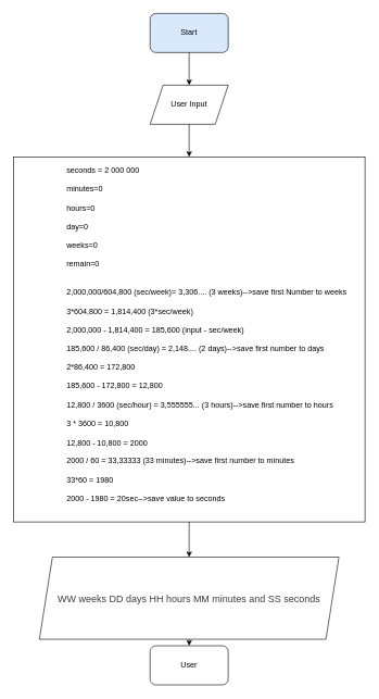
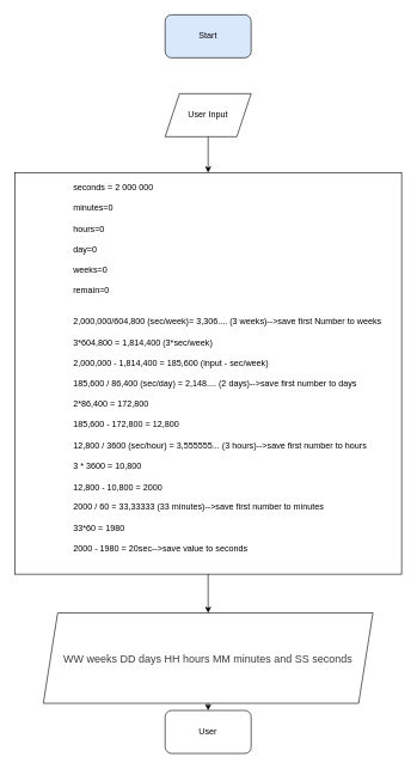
- <mxCell id="3" value="" style="endArrow=classic;html=1;exitX=0.5;exitY=1;exitDx=0;exitDy=0;" edge="1" parent="1" source="2" target="4"><mxGeometry width="50" height="50" relative="1" as="geometry"><mxPoint x="520" y="250" as="sourcePoint" /><mxPoint x="290" y="130" as="targetPoint" /></mxGeometry></mxCell>
